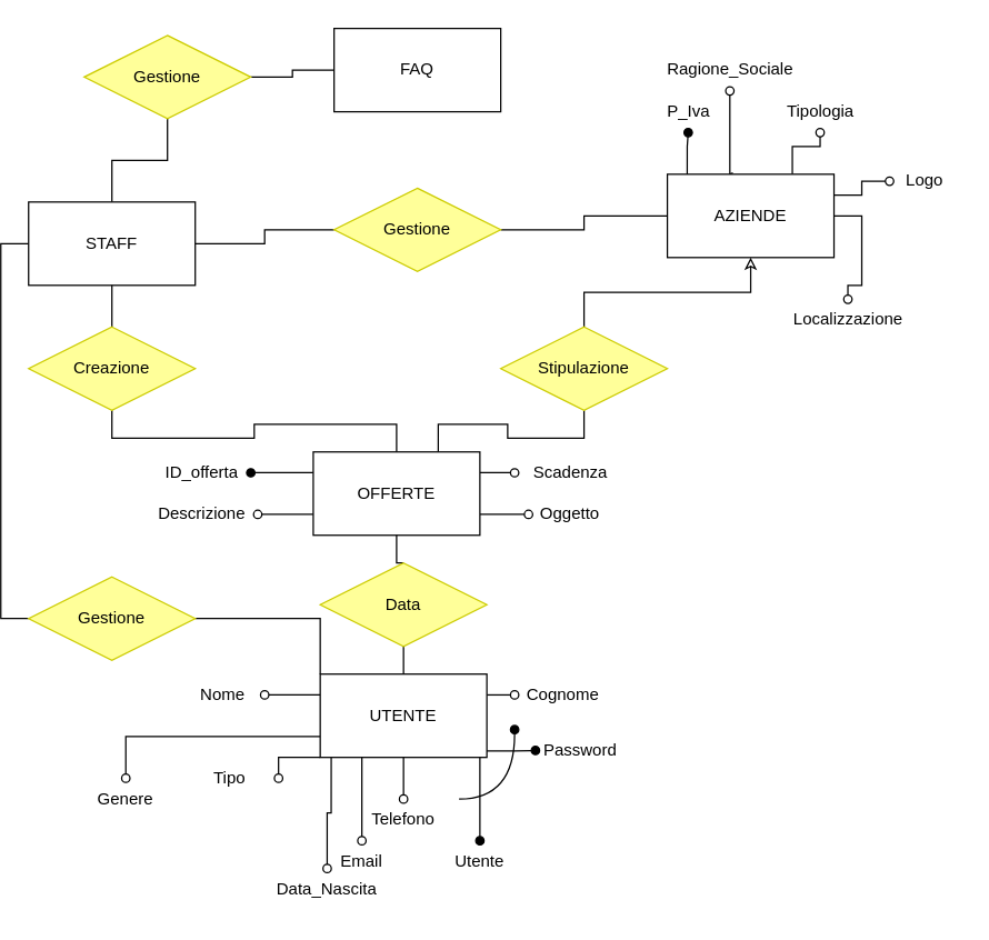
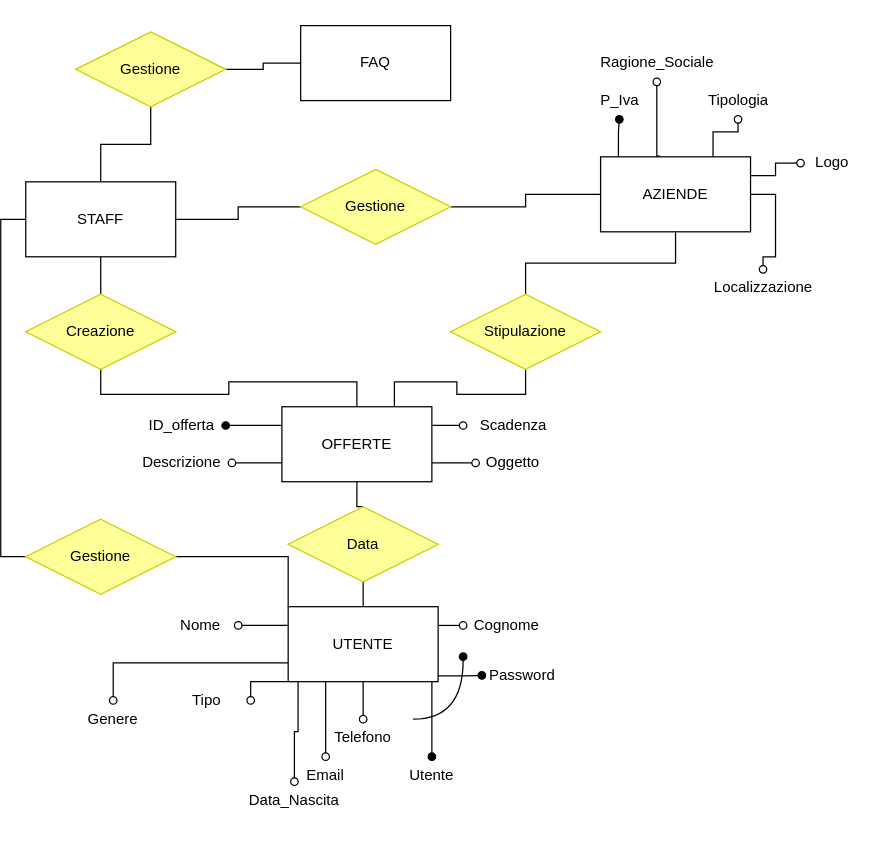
- <mxCell id="53" style="edgeStyle=orthogonalEdgeStyle;rounded=0;orthogonalLoop=1;jettySize=auto;html=1;exitX=0.5;exitY=0;exitDx=0;exitDy=0;entryX=0.5;entryY=1;entryDx=0;entryDy=0;endArrow=classic;endFill=0;" parent="1" source="54" target="17" edge="1"><mxGeometry relative="1" as="geometry" /></mxCell>
+ <mxCell id="53" style="edgeStyle=orthogonalEdgeStyle;rounded=0;orthogonalLoop=1;jettySize=auto;html=1;exitX=0.5;exitY=0;exitDx=0;exitDy=0;entryX=0.5;entryY=1;entryDx=0;entryDy=0;endArrow=none;endFill=0;" parent="1" source="54" target="17" edge="1"><mxGeometry relative="1" as="geometry" /></mxCell>
